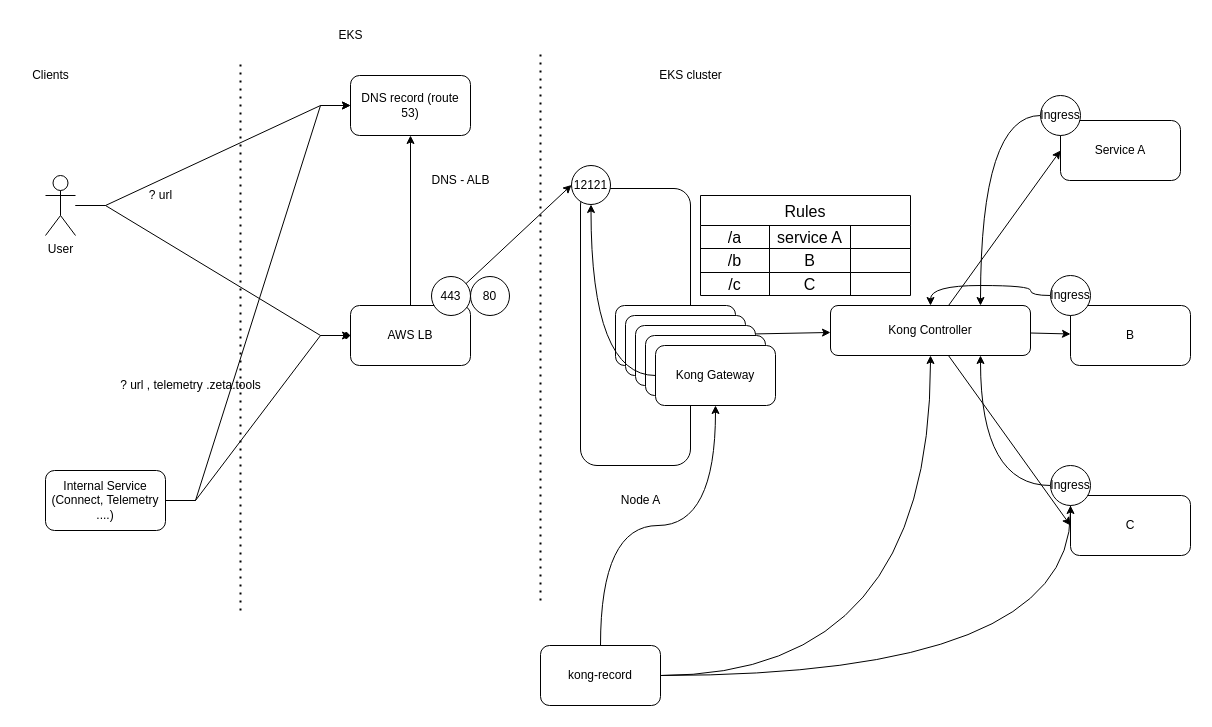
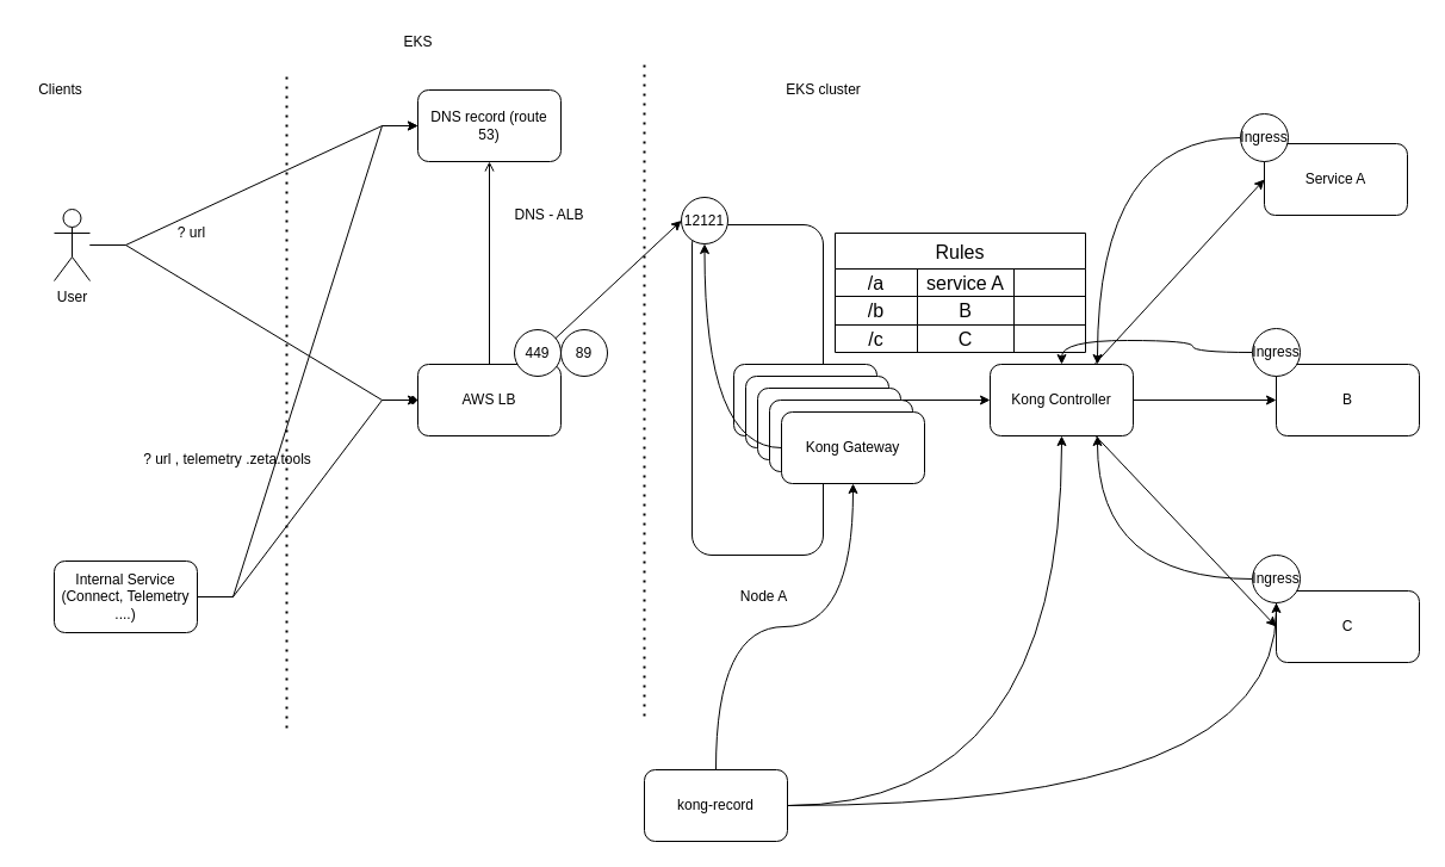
- <mxCell id="22" style="rounded=0;orthogonalLoop=1;jettySize=auto;html=1;entryX=0.5;entryY=1;entryDx=0;entryDy=0;" edge="1" parent="1" source="24" target="25"><mxGeometry relative="1" as="geometry" /></mxCell>
+ <mxCell id="22" style="rounded=0;orthogonalLoop=1;jettySize=auto;html=1;entryX=0.5;entryY=1;entryDx=0;entryDy=0;endArrow=open;" edge="1" parent="1" source="24" target="25"><mxGeometry relative="1" as="geometry" /></mxCell>
- <mxCell id="49" value="443" style="ellipse;whiteSpace=wrap;html=1;aspect=fixed;" vertex="1" parent="1"><mxGeometry x="431" y="276" width="39" height="39" as="geometry" /></mxCell>
+ <mxCell id="49" value="449" style="ellipse;whiteSpace=wrap;html=1;aspect=fixed;" vertex="1" parent="1"><mxGeometry x="431" y="276" width="39" height="39" as="geometry" /></mxCell>
- <mxCell id="50" value="80" style="ellipse;whiteSpace=wrap;html=1;aspect=fixed;" vertex="1" parent="1"><mxGeometry x="470" y="276" width="39" height="39" as="geometry" /></mxCell>
+ <mxCell id="50" value="89" style="ellipse;whiteSpace=wrap;html=1;aspect=fixed;" vertex="1" parent="1"><mxGeometry x="470" y="276" width="39" height="39" as="geometry" /></mxCell>
- <mxCell id="39" value="Kong Controller" style="rounded=1;whiteSpace=wrap;html=1;" vertex="1" parent="1"><mxGeometry x="830" y="305" width="200" height="50" as="geometry" /></mxCell>
+ <mxCell id="39" value="Kong Controller" style="rounded=1;whiteSpace=wrap;html=1;" vertex="1" parent="1"><mxGeometry x="830" y="305" width="120" height="60" as="geometry" /></mxCell>
